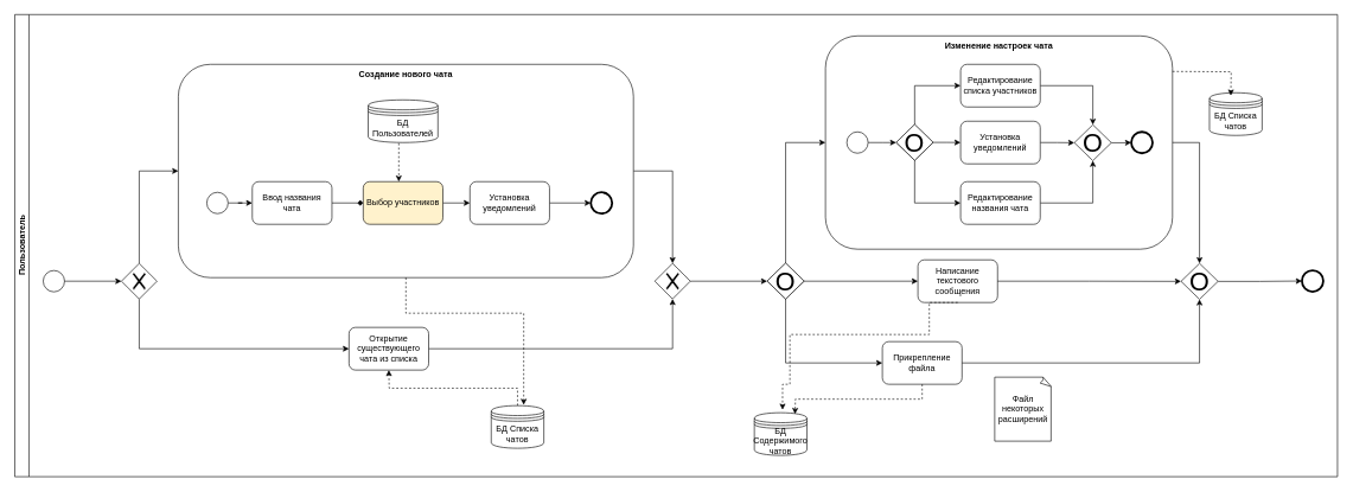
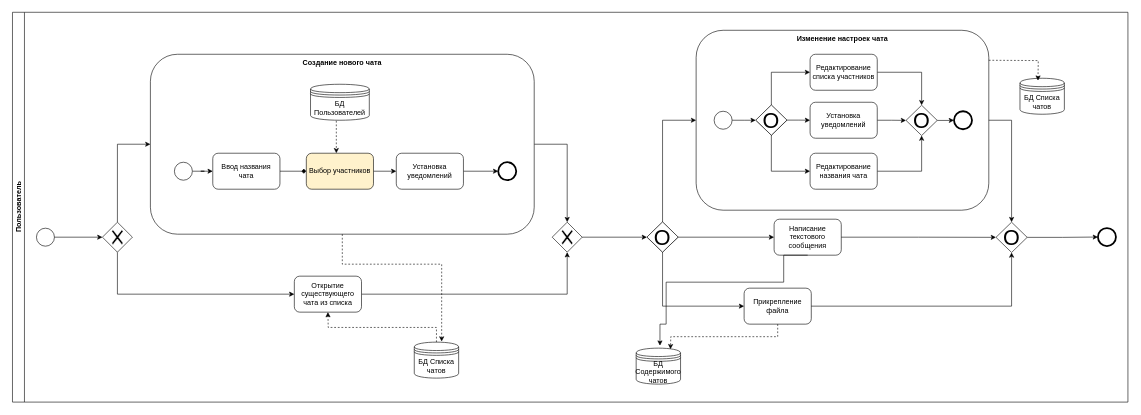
- <mxCell id="21" style="edgeStyle=orthogonalEdgeStyle;rounded=0;orthogonalLoop=1;jettySize=auto;html=1;exitX=0.5;exitY=1;exitDx=0;exitDy=0;dashed=1;entryX=0.536;entryY=-0.069;entryDx=0;entryDy=0;entryPerimeter=0;" parent="2" source="19" target="20" edge="1"><mxGeometry relative="1" as="geometry"><mxPoint x="1030" y="440" as="sourcePoint" /><mxPoint x="1020" y="520" as="targetPoint" /><Array as="points"><mxPoint x="1286" y="450" /><mxPoint x="1090" y="450" /><mxPoint x="1090" y="520" /><mxPoint x="1080" y="520" /></Array></mxGeometry></mxCell>
+ <mxCell id="21" style="edgeStyle=orthogonalEdgeStyle;rounded=0;orthogonalLoop=1;jettySize=auto;html=1;exitX=0.5;exitY=1;exitDx=0;exitDy=0;dashed=0;entryX=0.536;entryY=-0.069;entryDx=0;entryDy=0;entryPerimeter=0;" parent="2" source="19" target="20" edge="1"><mxGeometry relative="1" as="geometry"><mxPoint x="1030" y="440" as="sourcePoint" /><mxPoint x="1020" y="520" as="targetPoint" /><Array as="points"><mxPoint x="1286" y="450" /><mxPoint x="1090" y="450" /><mxPoint x="1090" y="520" /><mxPoint x="1080" y="520" /></Array></mxGeometry></mxCell>
- <mxCell id="7" value="Файл некоторых расширений" style="whiteSpace=wrap;html=1;shape=mxgraph.basic.document" parent="2" vertex="1"><mxGeometry x="1378" y="510" width="80" height="90" as="geometry" /></mxCell>
